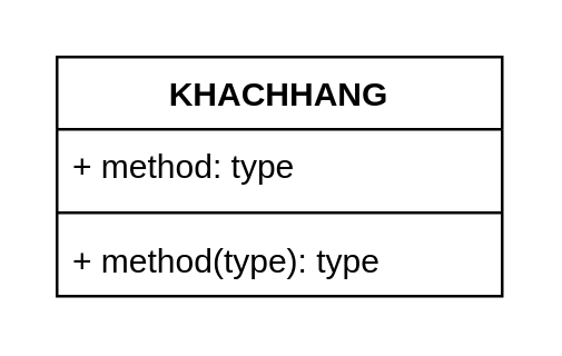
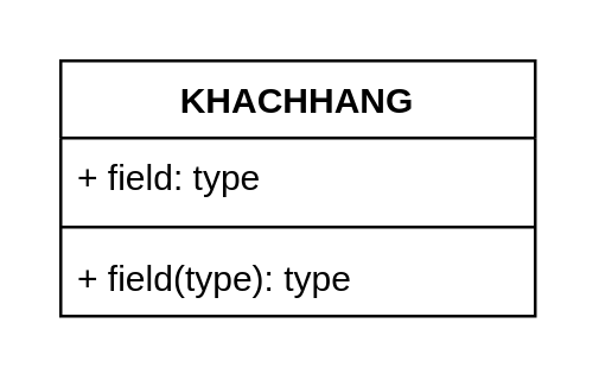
- <mxCell id="3" value="+ method: type" style="text;strokeColor=none;fillColor=none;align=left;verticalAlign=top;spacingLeft=4;spacingRight=4;overflow=hidden;rotatable=0;points=[[0,0.5],[1,0.5]];portConstraint=eastwest;" vertex="1" parent="2"><mxGeometry y="26" width="160" height="26" as="geometry" /></mxCell>
+ <mxCell id="3" value="+ field: type" style="text;strokeColor=none;fillColor=none;align=left;verticalAlign=top;spacingLeft=4;spacingRight=4;overflow=hidden;rotatable=0;points=[[0,0.5],[1,0.5]];portConstraint=eastwest;" vertex="1" parent="2"><mxGeometry y="26" width="160" height="26" as="geometry" /></mxCell>
- <mxCell id="5" value="+ method(type): type" style="text;strokeColor=none;fillColor=none;align=left;verticalAlign=top;spacingLeft=4;spacingRight=4;overflow=hidden;rotatable=0;points=[[0,0.5],[1,0.5]];portConstraint=eastwest;" vertex="1" parent="2"><mxGeometry y="60" width="160" height="26" as="geometry" /></mxCell>
+ <mxCell id="5" value="+ field(type): type" style="text;strokeColor=none;fillColor=none;align=left;verticalAlign=top;spacingLeft=4;spacingRight=4;overflow=hidden;rotatable=0;points=[[0,0.5],[1,0.5]];portConstraint=eastwest;" vertex="1" parent="2"><mxGeometry y="60" width="160" height="26" as="geometry" /></mxCell>
